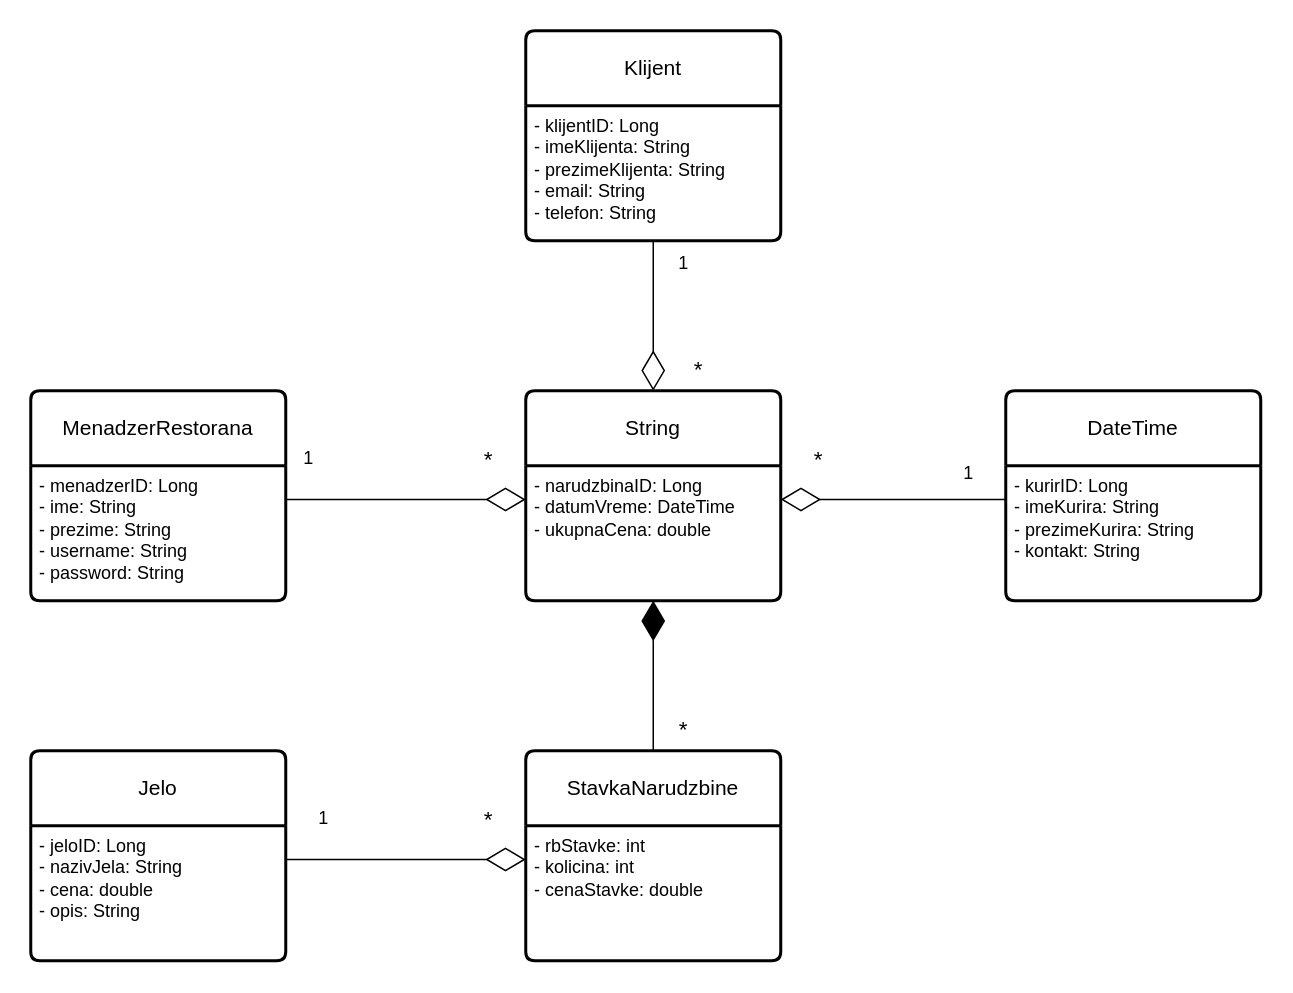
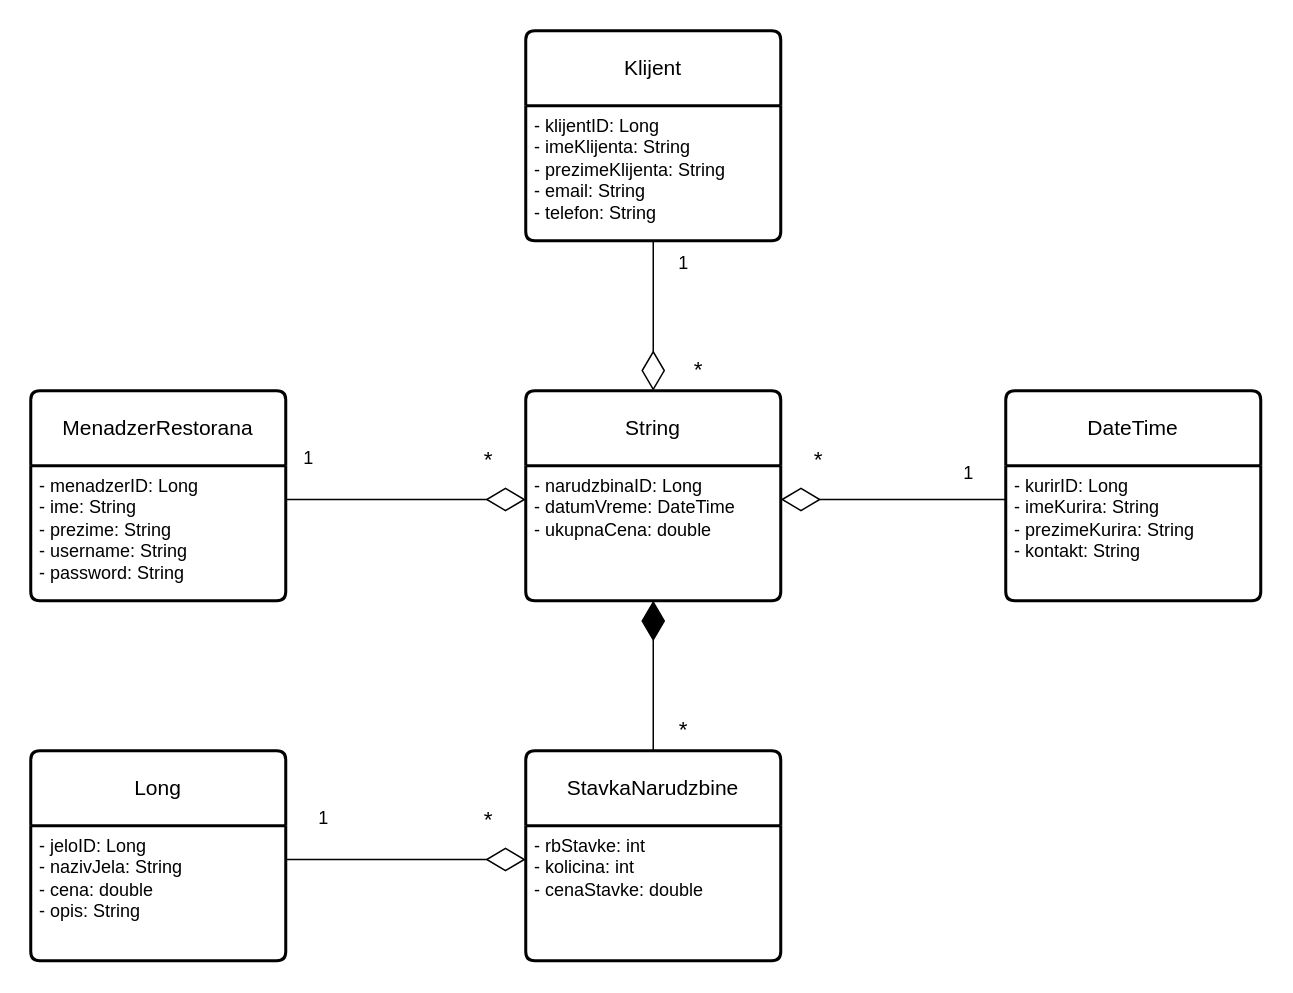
- <mxCell id="8" value="Jelo" style="swimlane;childLayout=stackLayout;horizontal=1;startSize=50;horizontalStack=0;rounded=1;fontSize=14;fontStyle=0;strokeWidth=2;resizeParent=0;resizeLast=1;shadow=0;dashed=0;align=center;arcSize=4;whiteSpace=wrap;html=1;" vertex="1" parent="1"><mxGeometry x="20" y="500" width="170" height="140" as="geometry" /></mxCell>
+ <mxCell id="8" value="Long" style="swimlane;childLayout=stackLayout;horizontal=1;startSize=50;horizontalStack=0;rounded=1;fontSize=14;fontStyle=0;strokeWidth=2;resizeParent=0;resizeLast=1;shadow=0;dashed=0;align=center;arcSize=4;whiteSpace=wrap;html=1;" vertex="1" parent="1"><mxGeometry x="20" y="500" width="170" height="140" as="geometry" /></mxCell>
